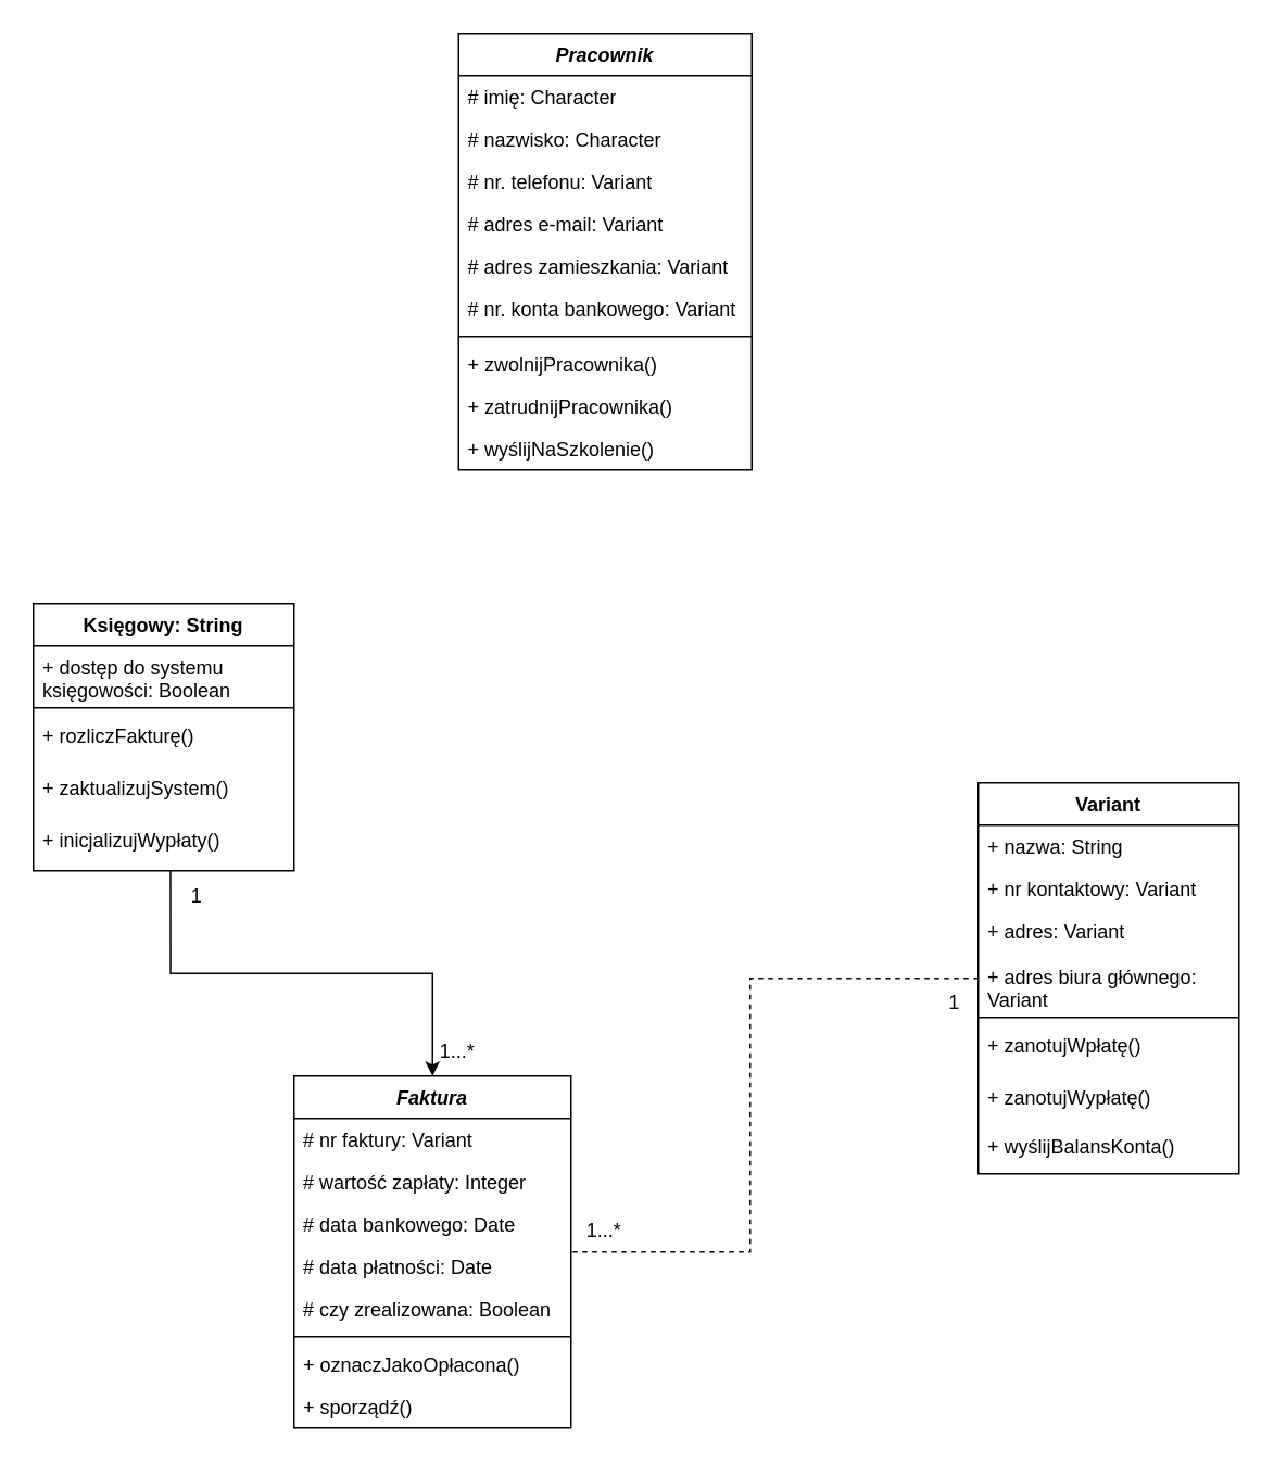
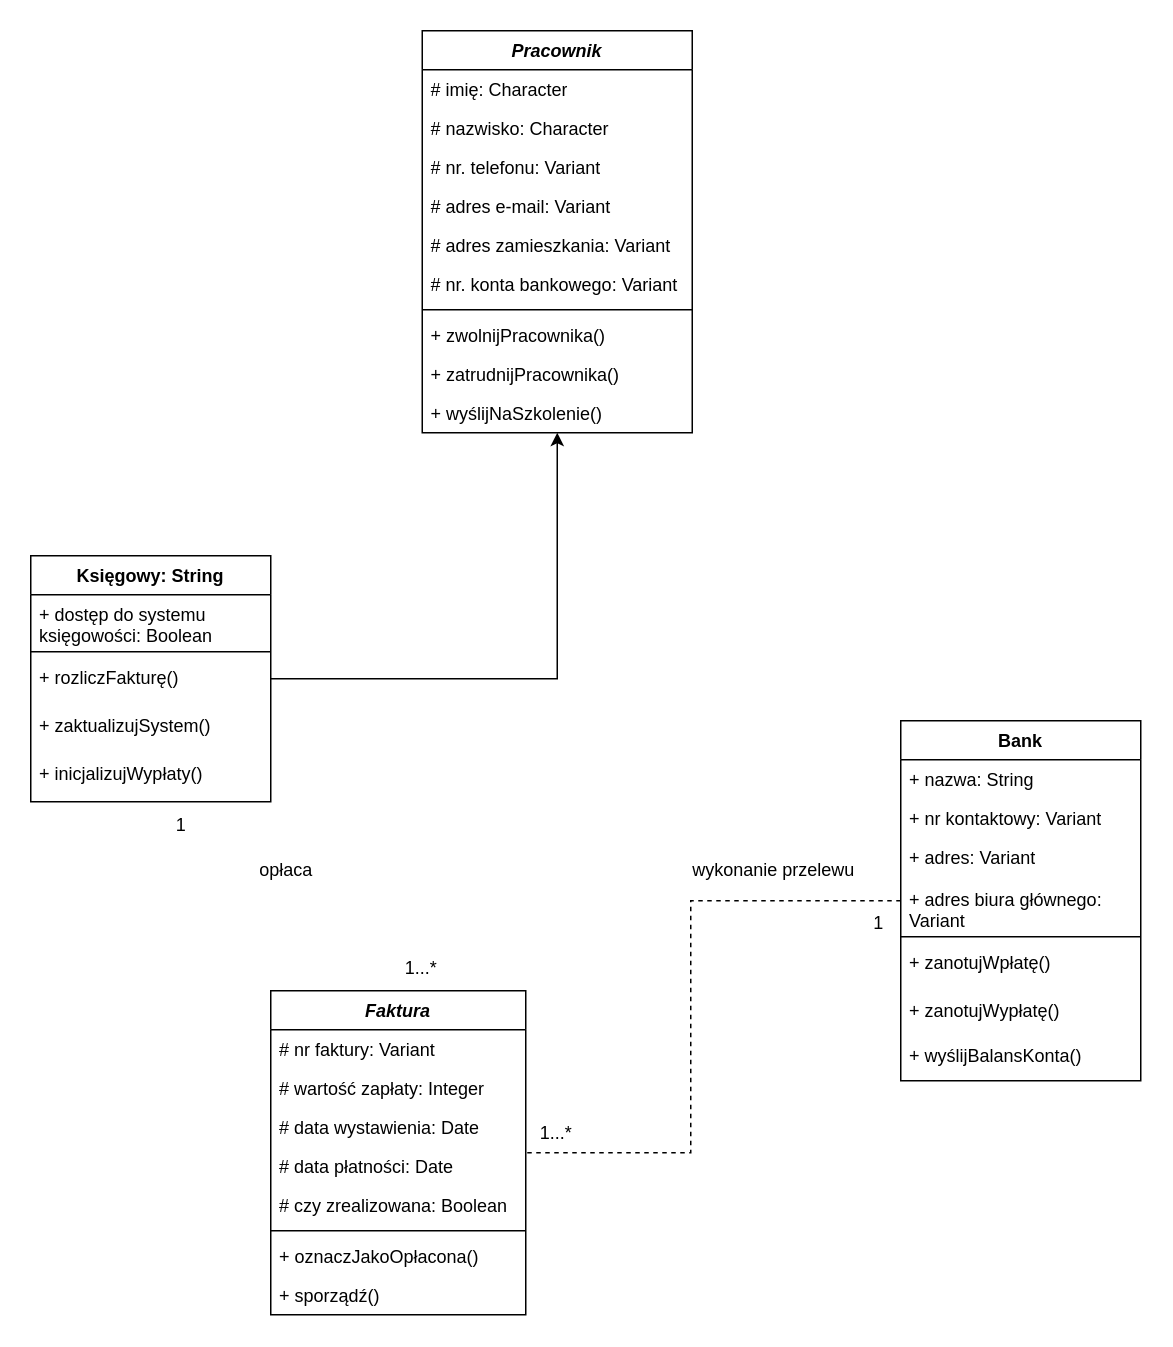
+ <mxCell id="13" style="edgeStyle=orthogonalEdgeStyle;rounded=0;orthogonalLoop=1;jettySize=auto;html=1;" edge="1" parent="1" source="15" target="2"><mxGeometry relative="1" as="geometry" /></mxCell>
- <mxCell id="22" value="Variant" style="swimlane;fontStyle=1;align=center;verticalAlign=top;childLayout=stackLayout;horizontal=1;startSize=26;horizontalStack=0;resizeParent=1;resizeParentMax=0;resizeLast=0;collapsible=1;marginBottom=0;whiteSpace=wrap;html=1;" vertex="1" parent="1"><mxGeometry x="600" y="480" width="160" height="240" as="geometry" /></mxCell>
+ <mxCell id="22" value="Bank" style="swimlane;fontStyle=1;align=center;verticalAlign=top;childLayout=stackLayout;horizontal=1;startSize=26;horizontalStack=0;resizeParent=1;resizeParentMax=0;resizeLast=0;collapsible=1;marginBottom=0;whiteSpace=wrap;html=1;" vertex="1" parent="1"><mxGeometry x="600" y="480" width="160" height="240" as="geometry" /></mxCell>
+ <mxCell id="42" value="opłaca" style="text;html=1;align=center;verticalAlign=middle;resizable=0;points=[];autosize=1;strokeColor=none;fillColor=none;" vertex="1" parent="1"><mxGeometry x="160" y="565" width="60" height="30" as="geometry" /></mxCell>
+ <mxCell id="45" value="wykonanie przelewu" style="text;html=1;align=center;verticalAlign=middle;resizable=0;points=[];autosize=1;strokeColor=none;fillColor=none;" vertex="1" parent="1"><mxGeometry x="450" y="565" width="130" height="30" as="geometry" /></mxCell>
- <mxCell id="14" style="edgeStyle=orthogonalEdgeStyle;rounded=0;orthogonalLoop=1;jettySize=auto;html=1;exitX=0.526;exitY=1.004;exitDx=0;exitDy=0;exitPerimeter=0;" edge="1" parent="1" source="20" target="31"><mxGeometry relative="1" as="geometry" /></mxCell>
- <mxCell id="34" value="# data bankowego: Date" style="text;strokeColor=none;fillColor=none;align=left;verticalAlign=top;spacingLeft=4;spacingRight=4;overflow=hidden;rotatable=0;points=[[0,0.5],[1,0.5]];portConstraint=eastwest;whiteSpace=wrap;html=1;" vertex="1" parent="31"><mxGeometry y="78" width="170" height="26" as="geometry" /></mxCell>
+ <mxCell id="34" value="# data wystawienia: Date" style="text;strokeColor=none;fillColor=none;align=left;verticalAlign=top;spacingLeft=4;spacingRight=4;overflow=hidden;rotatable=0;points=[[0,0.5],[1,0.5]];portConstraint=eastwest;whiteSpace=wrap;html=1;" vertex="1" parent="31"><mxGeometry y="78" width="170" height="26" as="geometry" /></mxCell>
